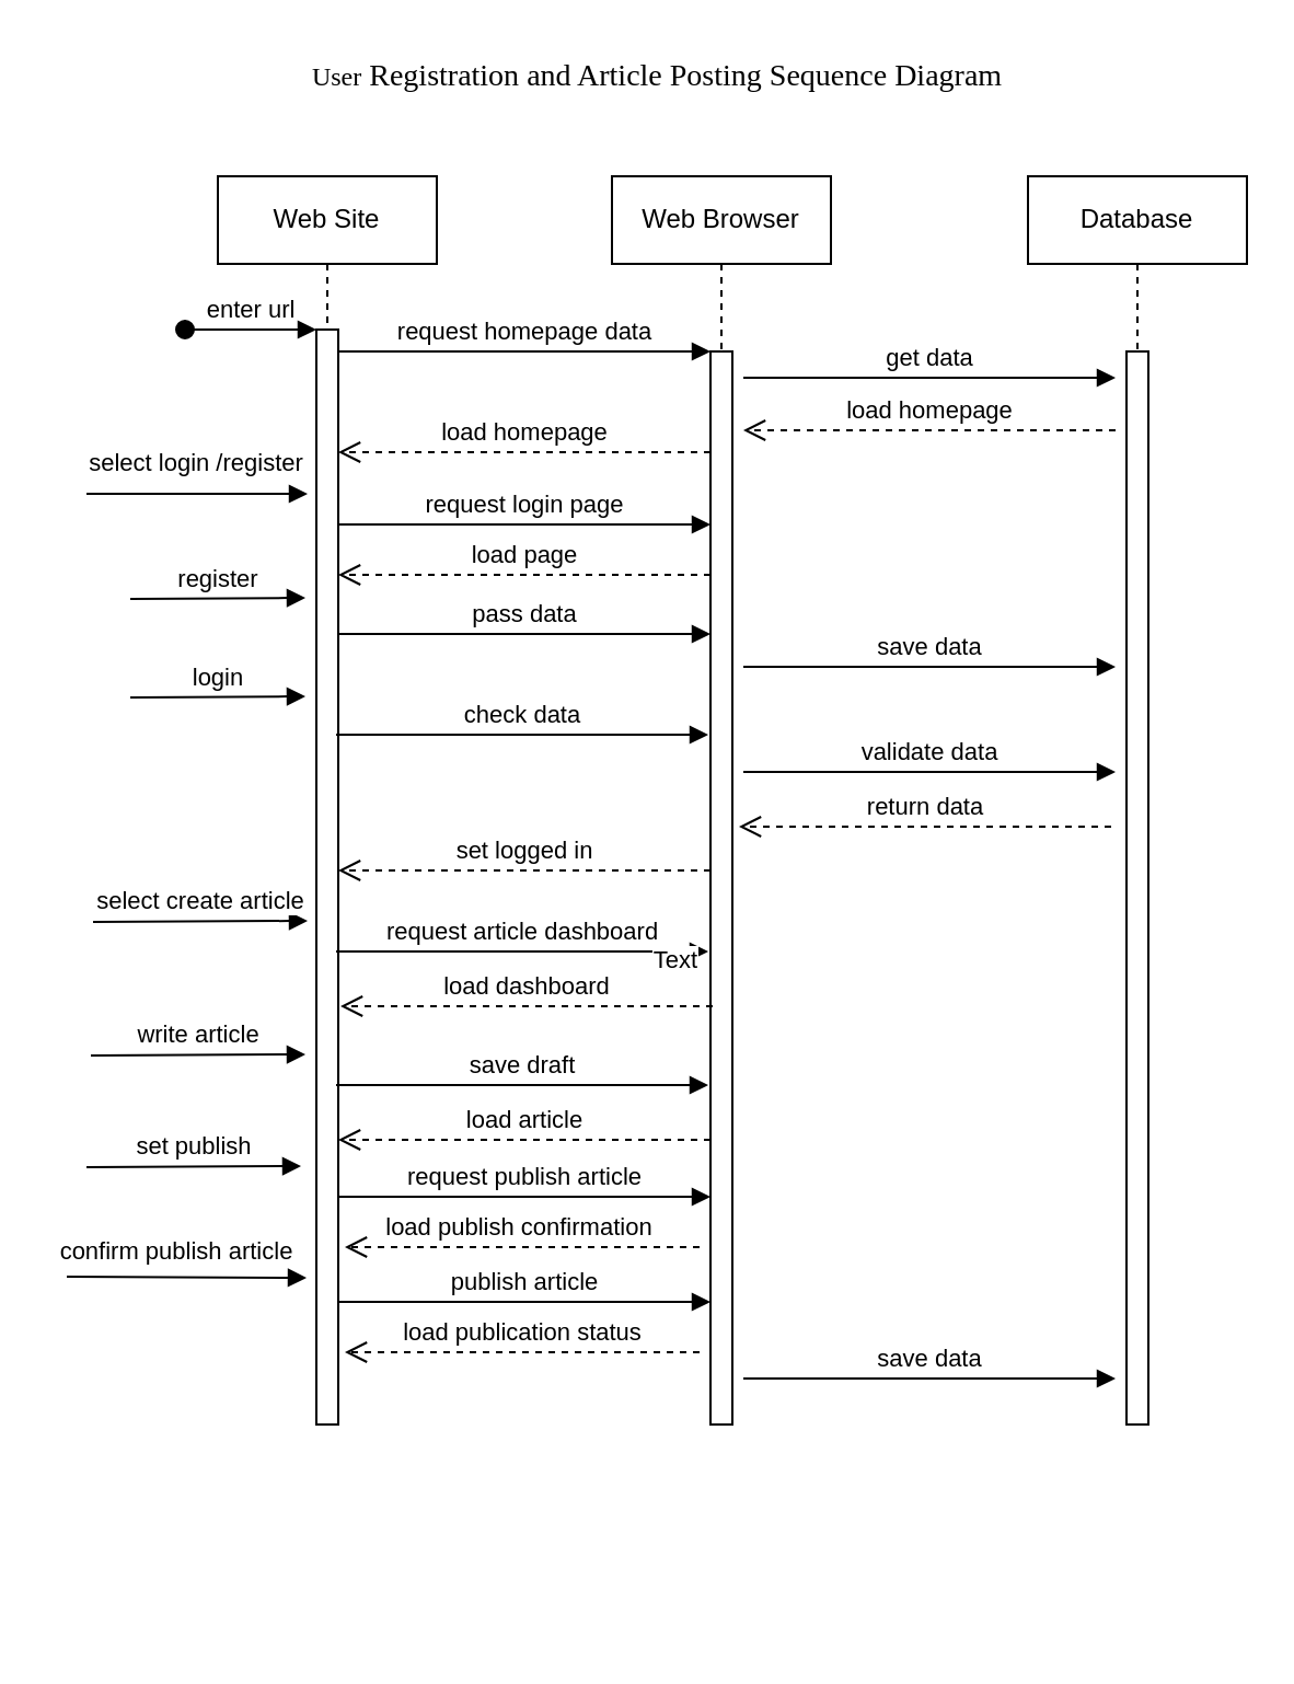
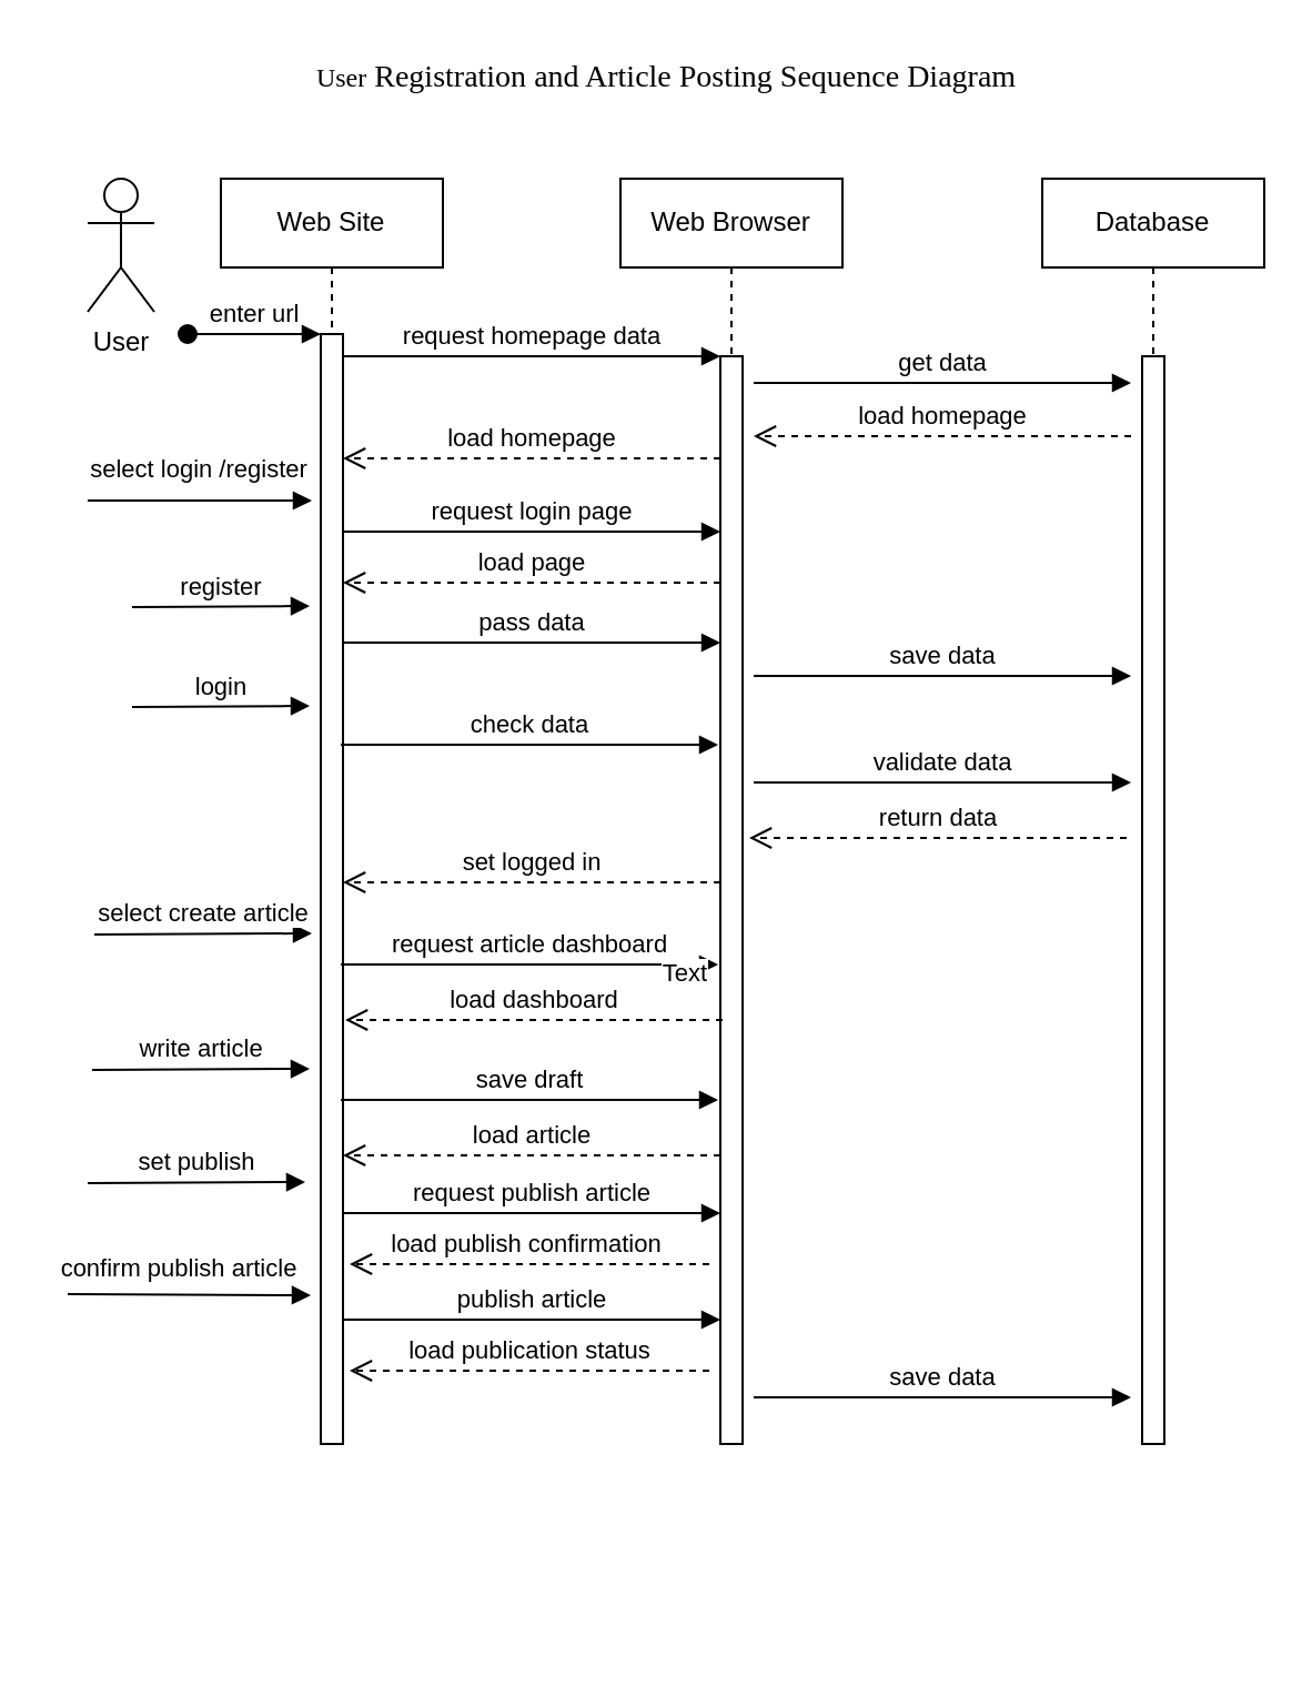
+ <mxCell id="38" value="User" style="shape=umlActor;verticalLabelPosition=bottom;verticalAlign=top;html=1;outlineConnect=0;" vertex="1" parent="1"><mxGeometry x="39" y="80" width="30" height="60" as="geometry" /></mxCell>
